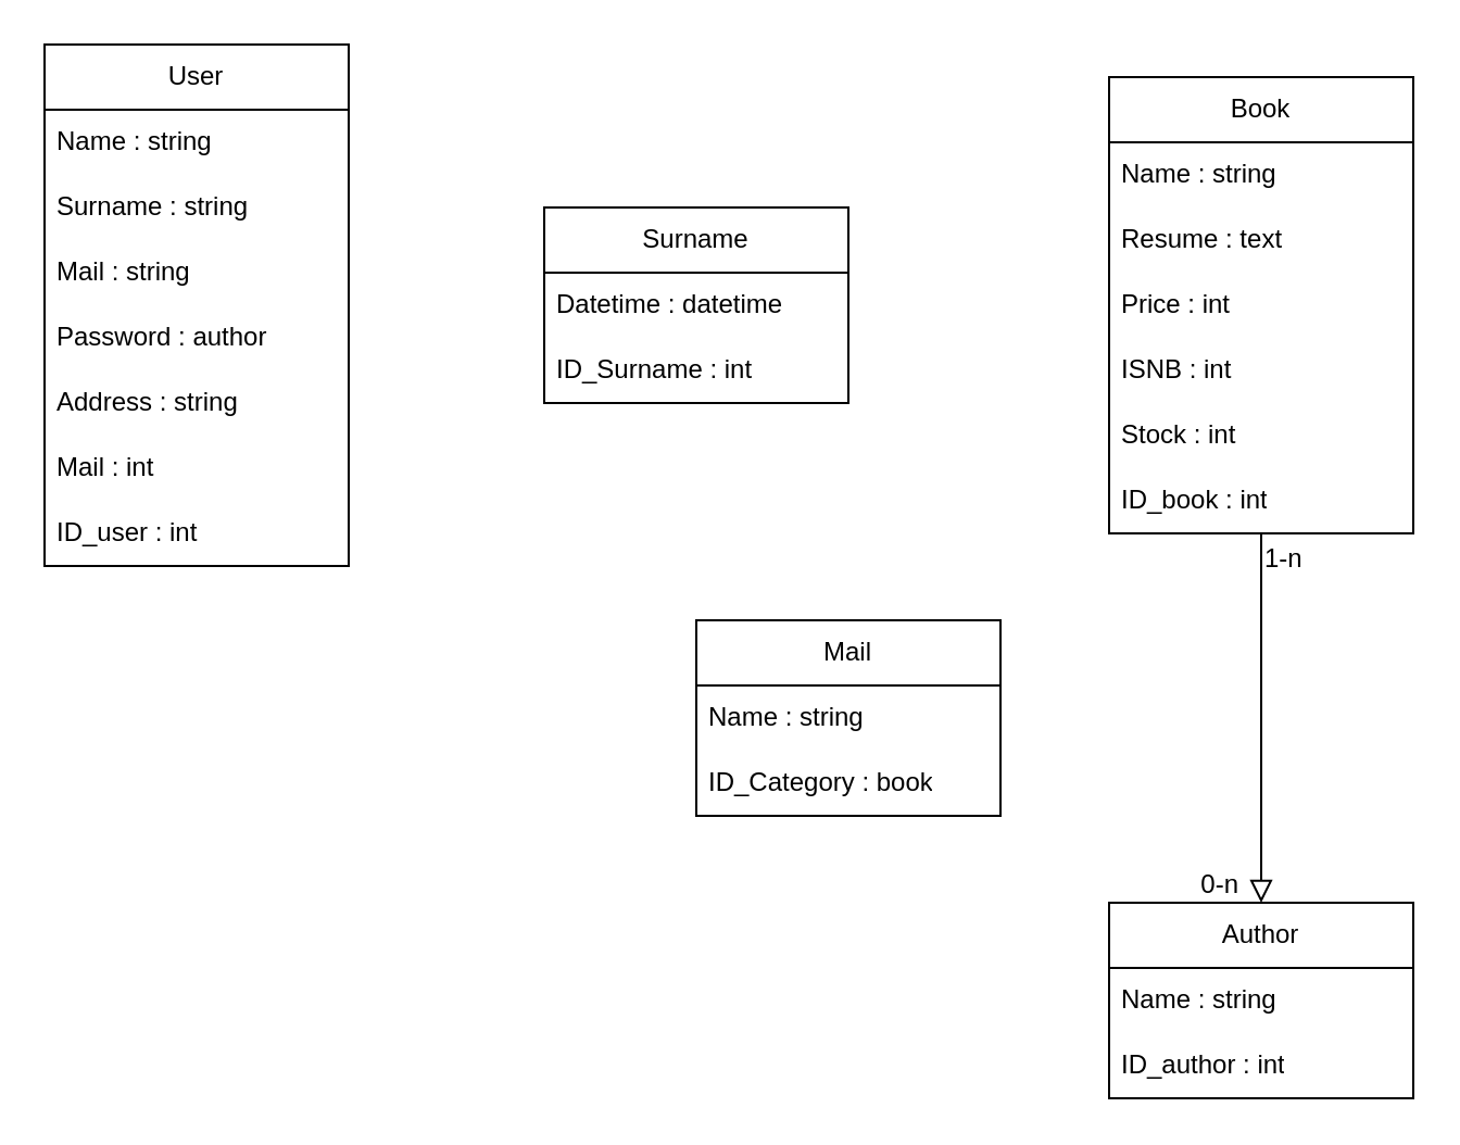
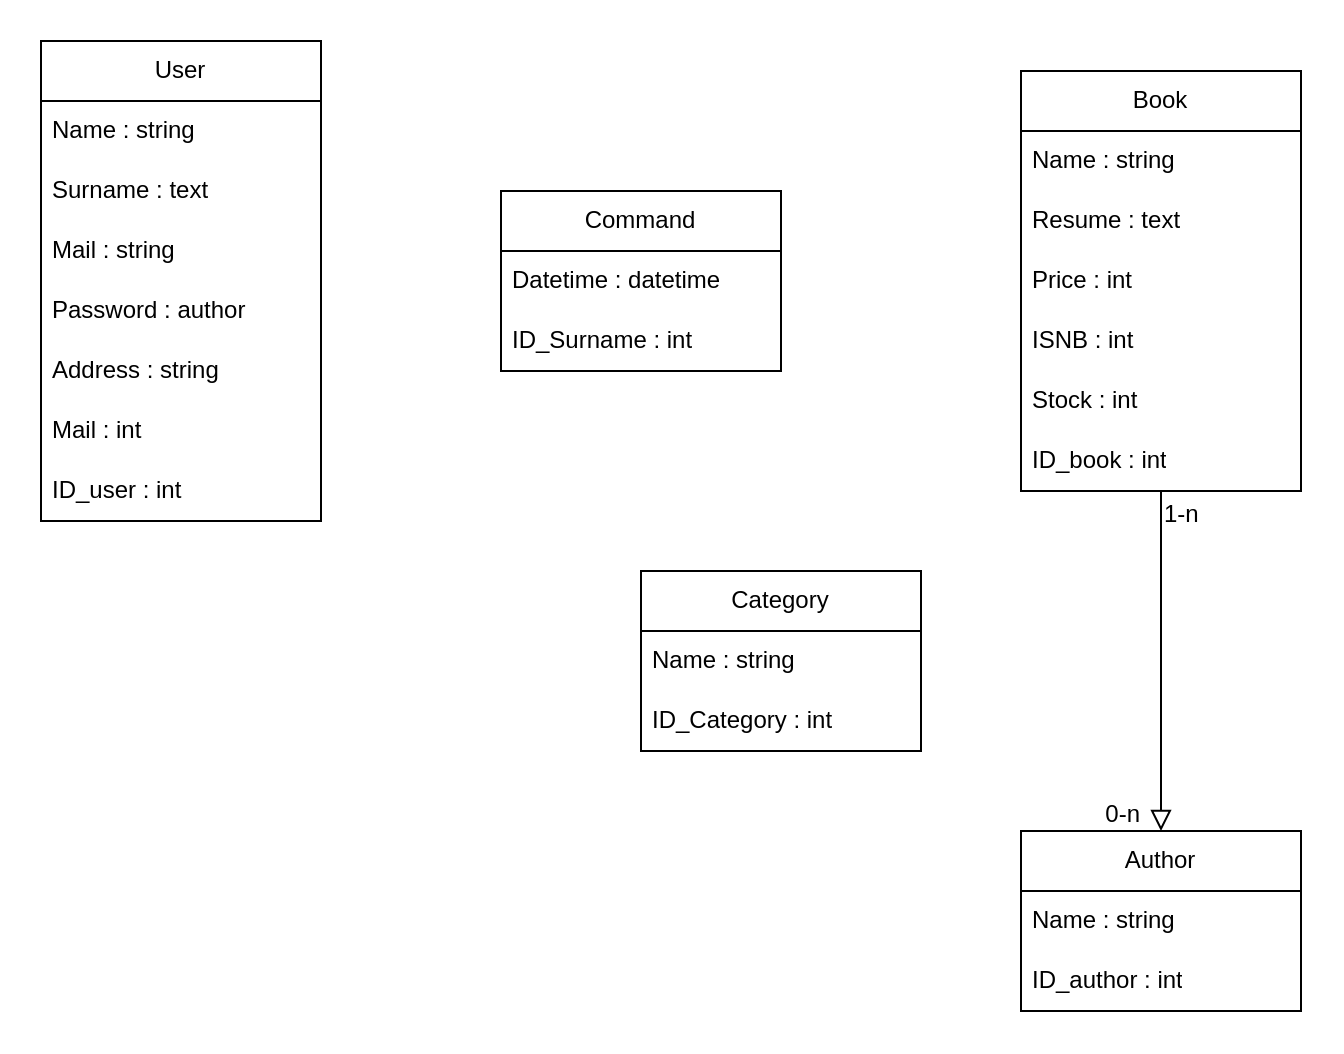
- <mxCell id="4" value="Surname : string" style="text;strokeColor=none;fillColor=none;align=left;verticalAlign=middle;spacingLeft=4;spacingRight=4;overflow=hidden;points=[[0,0.5],[1,0.5]];portConstraint=eastwest;rotatable=0;whiteSpace=wrap;html=1;" vertex="1" parent="2"><mxGeometry y="60" width="140" height="30" as="geometry" /></mxCell>
+ <mxCell id="4" value="Surname : text" style="text;strokeColor=none;fillColor=none;align=left;verticalAlign=middle;spacingLeft=4;spacingRight=4;overflow=hidden;points=[[0,0.5],[1,0.5]];portConstraint=eastwest;rotatable=0;whiteSpace=wrap;html=1;" vertex="1" parent="2"><mxGeometry y="60" width="140" height="30" as="geometry" /></mxCell>
- <mxCell id="20" value="Surname" style="swimlane;fontStyle=0;childLayout=stackLayout;horizontal=1;startSize=30;horizontalStack=0;resizeParent=1;resizeParentMax=0;resizeLast=0;collapsible=1;marginBottom=0;whiteSpace=wrap;html=1;" vertex="1" parent="1"><mxGeometry x="250" y="95" width="140" height="90" as="geometry" /></mxCell>
+ <mxCell id="20" value="Command" style="swimlane;fontStyle=0;childLayout=stackLayout;horizontal=1;startSize=30;horizontalStack=0;resizeParent=1;resizeParentMax=0;resizeLast=0;collapsible=1;marginBottom=0;whiteSpace=wrap;html=1;" vertex="1" parent="1"><mxGeometry x="250" y="95" width="140" height="90" as="geometry" /></mxCell>
- <mxCell id="17" value="Mail" style="swimlane;fontStyle=0;childLayout=stackLayout;horizontal=1;startSize=30;horizontalStack=0;resizeParent=1;resizeParentMax=0;resizeLast=0;collapsible=1;marginBottom=0;whiteSpace=wrap;html=1;" vertex="1" parent="1"><mxGeometry x="320" y="285" width="140" height="90" as="geometry" /></mxCell>
+ <mxCell id="17" value="Category" style="swimlane;fontStyle=0;childLayout=stackLayout;horizontal=1;startSize=30;horizontalStack=0;resizeParent=1;resizeParentMax=0;resizeLast=0;collapsible=1;marginBottom=0;whiteSpace=wrap;html=1;" vertex="1" parent="1"><mxGeometry x="320" y="285" width="140" height="90" as="geometry" /></mxCell>
- <mxCell id="19" value="ID_Category : book" style="text;strokeColor=none;fillColor=none;align=left;verticalAlign=middle;spacingLeft=4;spacingRight=4;overflow=hidden;points=[[0,0.5],[1,0.5]];portConstraint=eastwest;rotatable=0;whiteSpace=wrap;html=1;" vertex="1" parent="17"><mxGeometry y="60" width="140" height="30" as="geometry" /></mxCell>
+ <mxCell id="19" value="ID_Category : int" style="text;strokeColor=none;fillColor=none;align=left;verticalAlign=middle;spacingLeft=4;spacingRight=4;overflow=hidden;points=[[0,0.5],[1,0.5]];portConstraint=eastwest;rotatable=0;whiteSpace=wrap;html=1;" vertex="1" parent="17"><mxGeometry y="60" width="140" height="30" as="geometry" /></mxCell>
